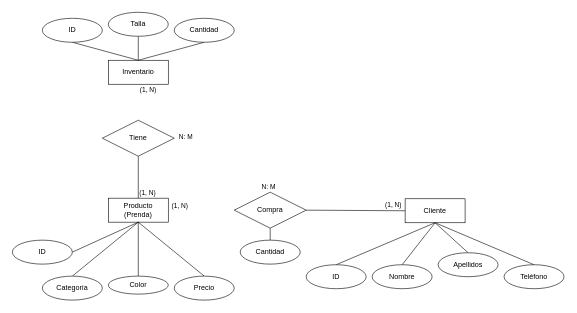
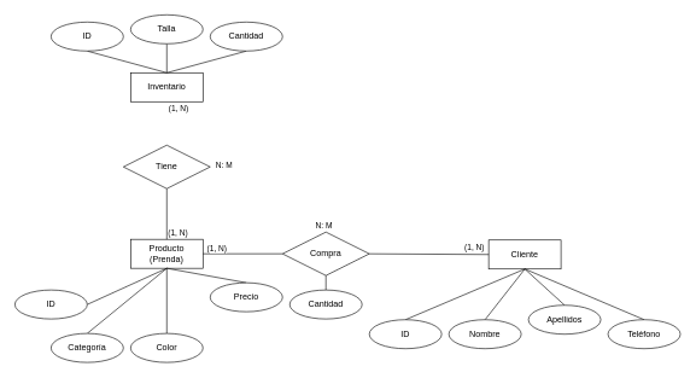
+ <mxCell id="22" style="rounded=0;orthogonalLoop=1;jettySize=auto;html=1;exitX=0;exitY=0.5;exitDx=0;exitDy=0;endArrow=none;endFill=0;" edge="1" parent="1" source="24" target="4"><mxGeometry relative="1" as="geometry" /></mxCell>
- <mxCell id="17" value="Color" style="ellipse;whiteSpace=wrap;html=1;align=center;" parent="1" vertex="1"><mxGeometry x="180" y="460" width="100" height="30" as="geometry" /></mxCell>
+ <mxCell id="17" value="Color" style="ellipse;whiteSpace=wrap;html=1;align=center;" parent="1" vertex="1"><mxGeometry x="180" y="460" width="100" height="40" as="geometry" /></mxCell>
- <mxCell id="19" value="Precio" style="ellipse;whiteSpace=wrap;html=1;align=center;" parent="1" vertex="1"><mxGeometry x="290" y="460" width="100" height="40" as="geometry" /></mxCell>
+ <mxCell id="19" value="Precio" style="ellipse;whiteSpace=wrap;html=1;align=center;" parent="1" vertex="1"><mxGeometry x="290" y="390" width="100" height="40" as="geometry" /></mxCell>
